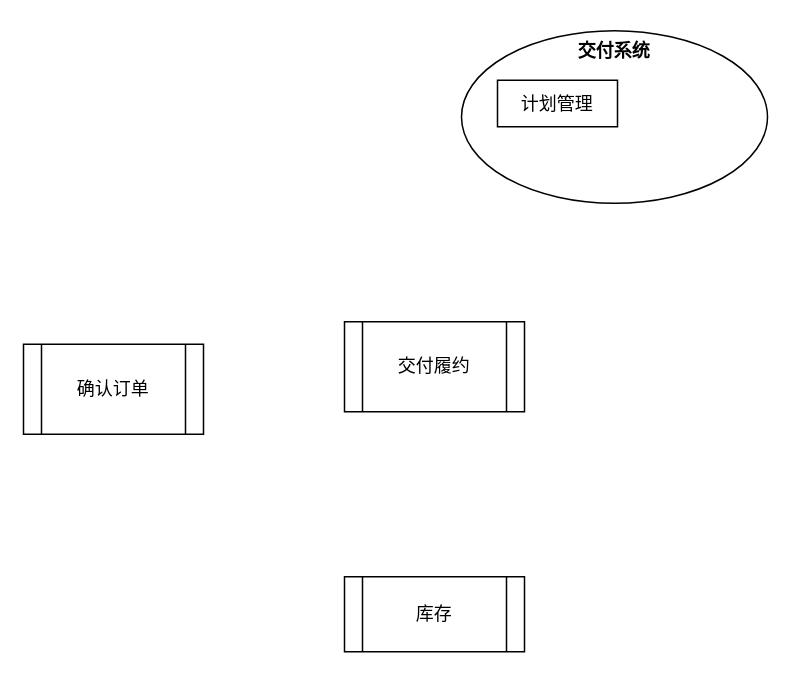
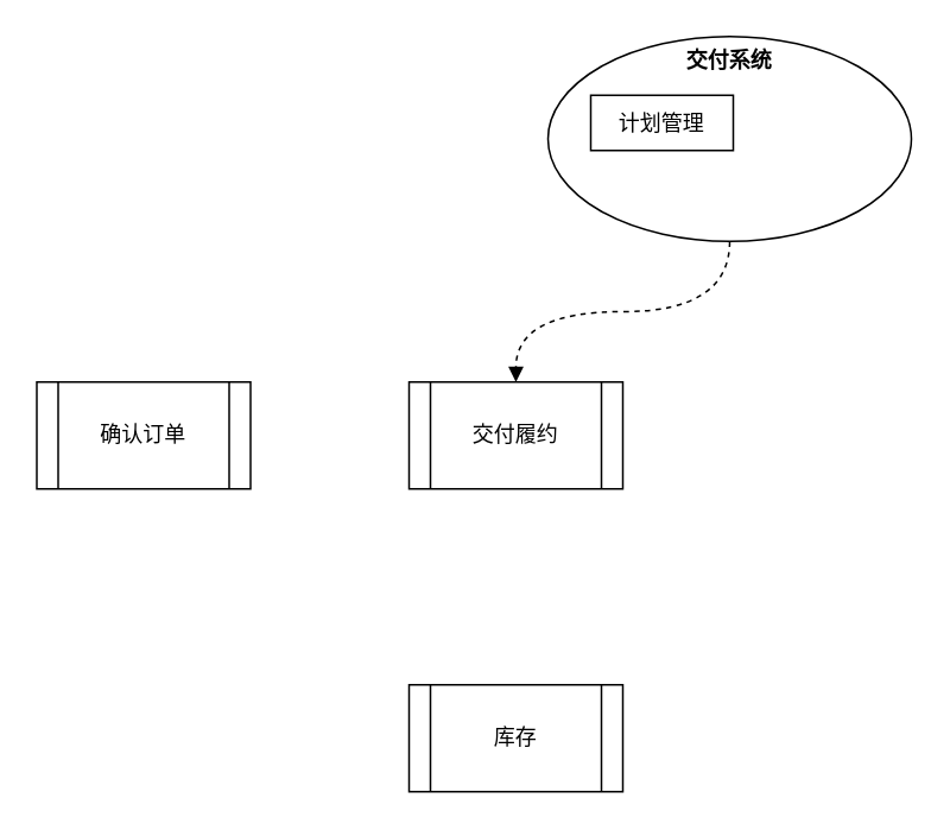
+ <mxCell id="4" style="edgeStyle=orthogonalEdgeStyle;rounded=0;orthogonalLoop=1;jettySize=auto;html=1;exitX=0.5;exitY=1;exitDx=0;exitDy=0;fontColor=#000000;endArrow=block;endFill=1;dashed=1;entryX=0.5;entryY=0;entryDx=0;entryDy=0;curved=1;" edge="1" parent="1" source="5" target="3"><mxGeometry relative="1" as="geometry" /></mxCell>
- <mxCell id="2" value="确认订单" style="shape=process;whiteSpace=wrap;html=1;backgroundOutline=1;" vertex="1" parent="1"><mxGeometry x="15" y="229" width="120" height="60" as="geometry" /></mxCell>
+ <mxCell id="2" value="确认订单" style="shape=process;whiteSpace=wrap;html=1;backgroundOutline=1;" vertex="1" parent="1"><mxGeometry x="20" y="214" width="120" height="60" as="geometry" /></mxCell>
- <mxCell id="7" value="库存" style="shape=process;whiteSpace=wrap;html=1;backgroundOutline=1;" vertex="1" parent="1"><mxGeometry x="229" y="384" width="120" height="50" as="geometry" /></mxCell>
+ <mxCell id="7" value="库存" style="shape=process;whiteSpace=wrap;html=1;backgroundOutline=1;" vertex="1" parent="1"><mxGeometry x="229" y="384" width="120" height="60" as="geometry" /></mxCell>
